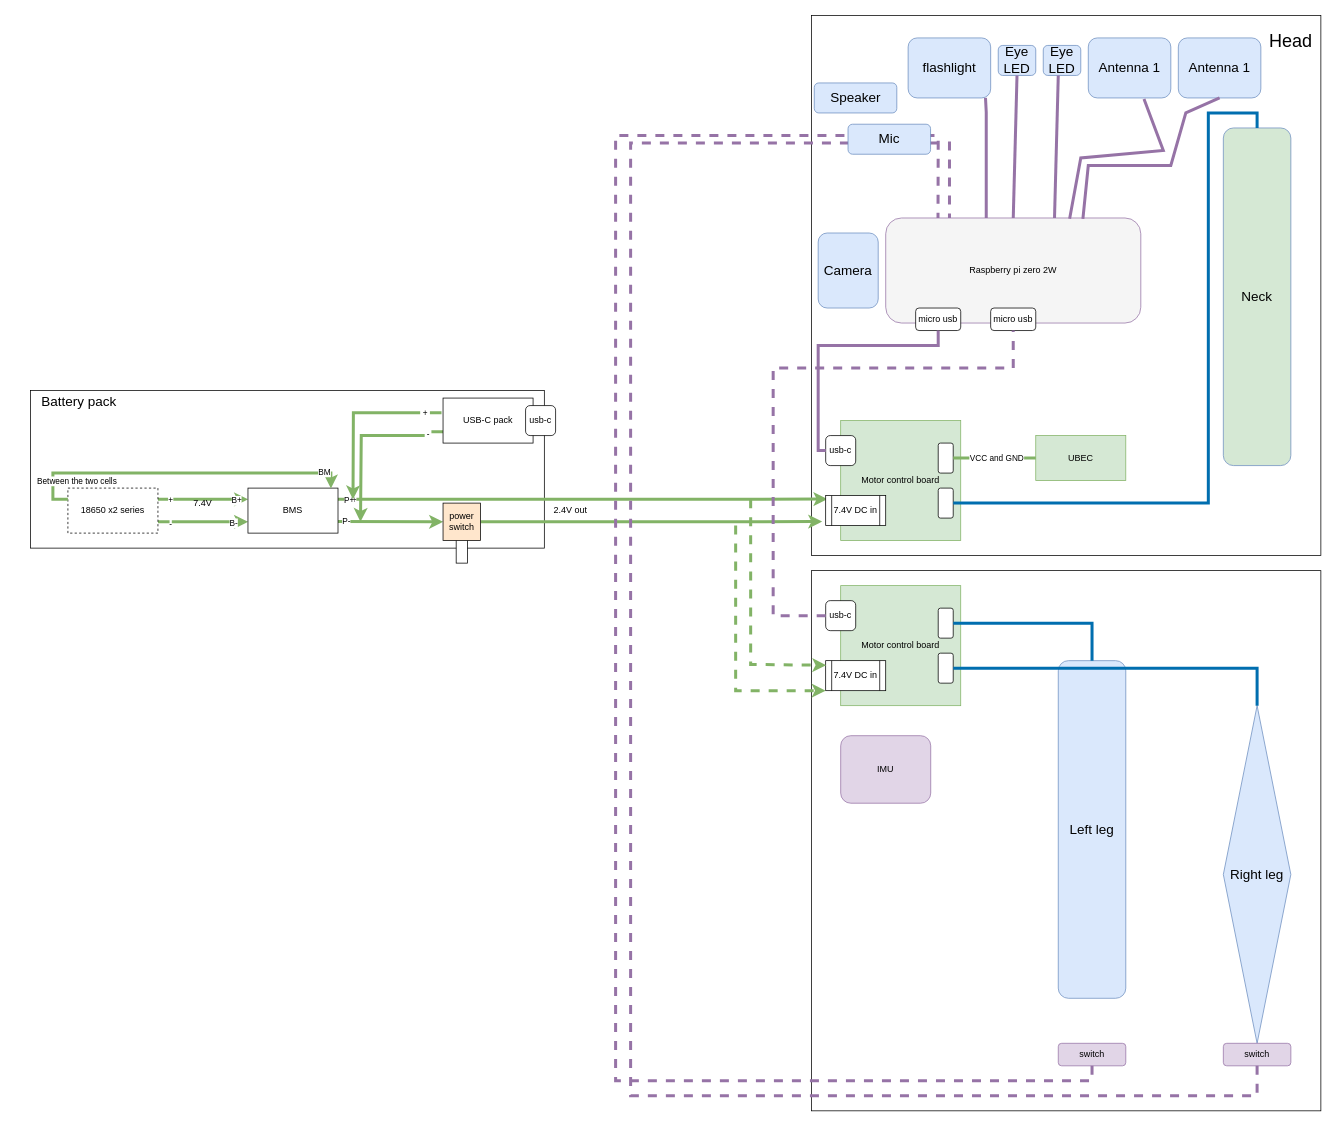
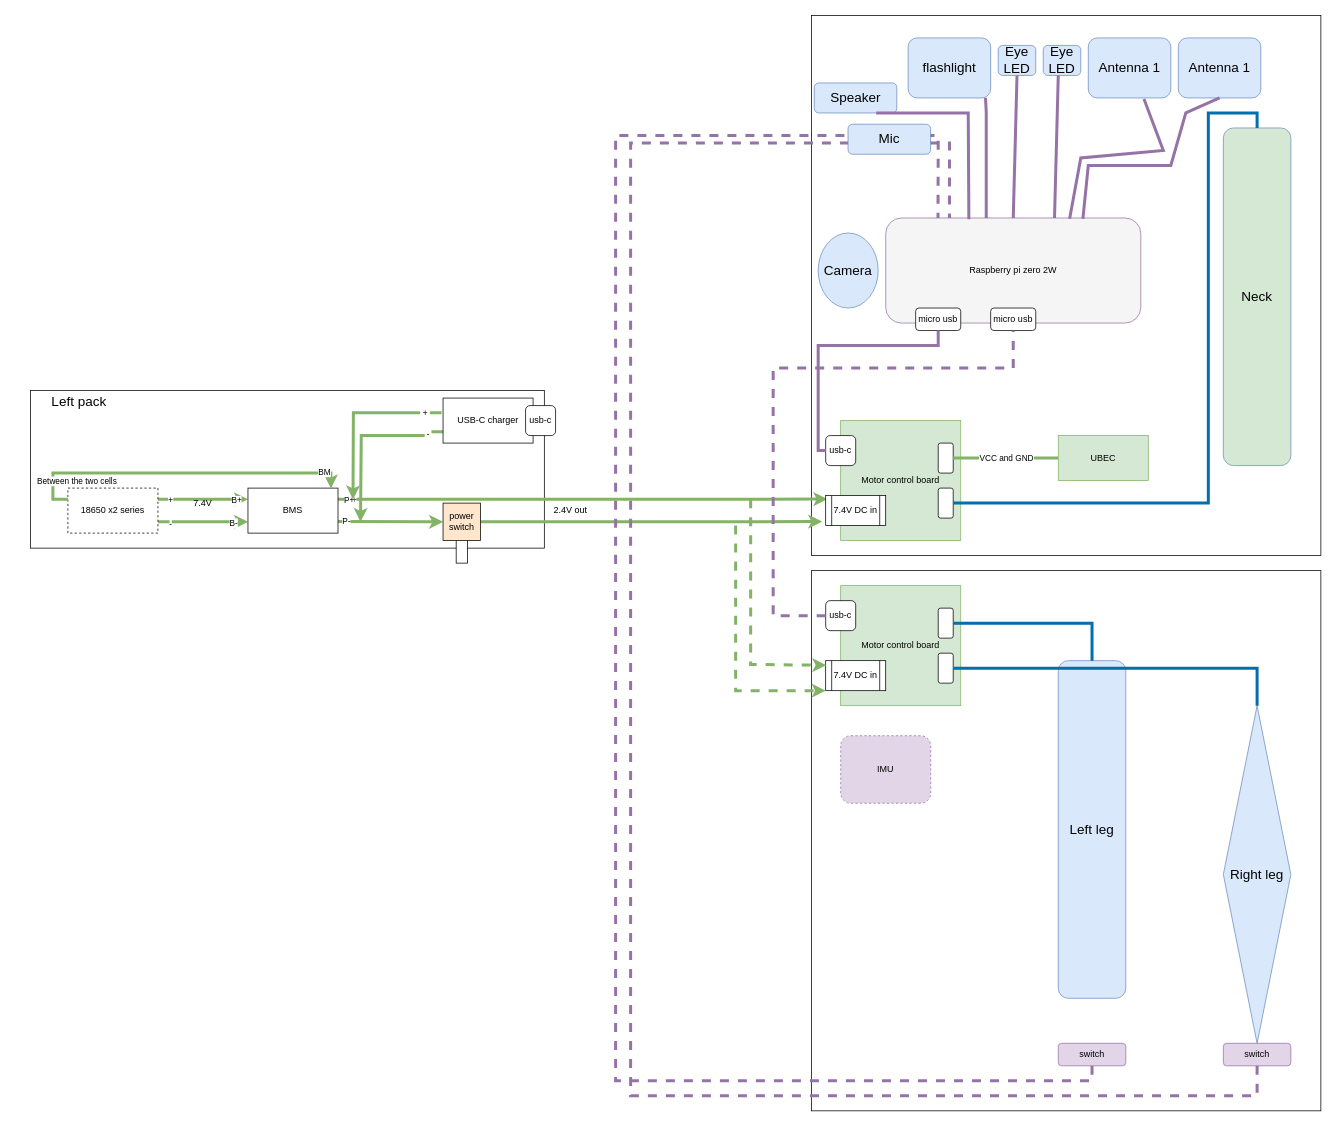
- <mxCell id="50" value="&lt;font style=&quot;font-size: 24px;&quot;&gt;Head&lt;/font&gt;" style="text;html=1;align=center;verticalAlign=middle;whiteSpace=wrap;rounded=0;" parent="1" vertex="1"><mxGeometry x="1690" y="40" width="60" height="30" as="geometry" /></mxCell>
+ <mxCell id="72" value="" style="endArrow=none;html=1;rounded=0;exitX=0.326;exitY=0.012;exitDx=0;exitDy=0;exitPerimeter=0;entryX=0.75;entryY=1;entryDx=0;entryDy=0;fillColor=#e1d5e7;strokeColor=#9673a6;strokeWidth=4;" parent="1" source="31" target="71" edge="1"><mxGeometry width="50" height="50" relative="1" as="geometry"><mxPoint x="1324" y="300" as="sourcePoint" /><mxPoint x="1323" y="140" as="targetPoint" /><Array as="points"><mxPoint x="1290" y="150" /><mxPoint x="1172" y="150" /></Array></mxGeometry></mxCell>
- <mxCell id="73" value="&lt;span style=&quot;font-size: 18px;&quot;&gt;Camera&lt;/span&gt;" style="rounded=1;whiteSpace=wrap;html=1;fillColor=#dae8fc;strokeColor=#6c8ebf;" parent="1" vertex="1"><mxGeometry x="1090" y="310" width="80" height="100" as="geometry" /></mxCell>
+ <mxCell id="73" value="&lt;span style=&quot;font-size: 18px;&quot;&gt;Camera&lt;/span&gt;" style="ellipse;whiteSpace=wrap;html=1;fillColor=#dae8fc;strokeColor=#6c8ebf;" parent="1" vertex="1"><mxGeometry x="1090" y="310" width="80" height="100" as="geometry" /></mxCell>
- <mxCell id="38" value="&lt;font style=&quot;font-size: 18px;&quot;&gt;Battery pack&lt;/font&gt;" style="text;html=1;align=center;verticalAlign=middle;whiteSpace=wrap;rounded=0;" parent="1" vertex="1"><mxGeometry x="20" y="520" width="170" height="30" as="geometry" /></mxCell>
+ <mxCell id="38" value="&lt;font style=&quot;font-size: 18px;&quot;&gt;Left pack&lt;/font&gt;" style="text;html=1;align=center;verticalAlign=middle;whiteSpace=wrap;rounded=0;" parent="1" vertex="1"><mxGeometry x="20" y="520" width="170" height="30" as="geometry" /></mxCell>
- <mxCell id="26" value="USB-C pack" style="rounded=0;whiteSpace=wrap;html=1;" parent="1" vertex="1"><mxGeometry x="590" y="530" width="120" height="60" as="geometry" /></mxCell>
+ <mxCell id="26" value="USB-C charger" style="rounded=0;whiteSpace=wrap;html=1;" parent="1" vertex="1"><mxGeometry x="590" y="530" width="120" height="60" as="geometry" /></mxCell>
- <mxCell id="27" value="UBEC" style="rounded=0;whiteSpace=wrap;html=1;fillColor=#d5e8d4;strokeColor=#82b366;" parent="1" vertex="1"><mxGeometry x="1380" y="580" width="120" height="60" as="geometry" /></mxCell>
+ <mxCell id="27" value="UBEC" style="rounded=0;whiteSpace=wrap;html=1;fillColor=#d5e8d4;strokeColor=#82b366;" parent="1" vertex="1"><mxGeometry x="1410" y="580" width="120" height="60" as="geometry" /></mxCell>
- <mxCell id="49" value="IMU" style="rounded=1;whiteSpace=wrap;html=1;fillColor=#e1d5e7;strokeColor=#9673a6;" parent="1" vertex="1"><mxGeometry x="1120" y="980" width="120" height="90" as="geometry" /></mxCell>
+ <mxCell id="49" value="IMU" style="rounded=1;whiteSpace=wrap;html=1;fillColor=#e1d5e7;strokeColor=#9673a6;dashed=1;" parent="1" vertex="1"><mxGeometry x="1120" y="980" width="120" height="90" as="geometry" /></mxCell>
